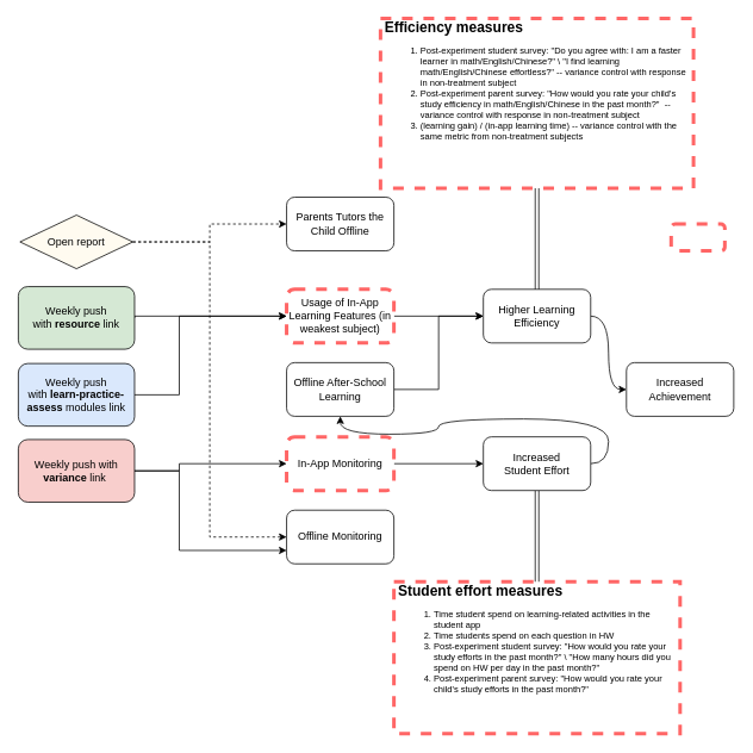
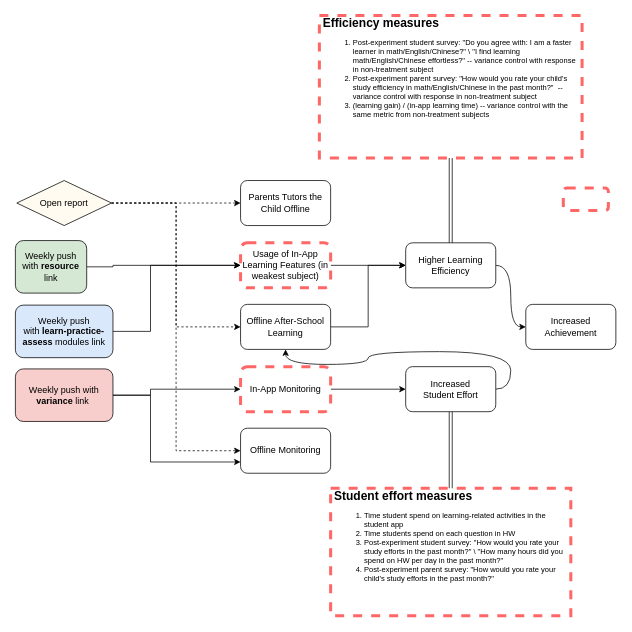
- <mxCell id="14" value="Parents Tutors the Child Offline" style="rounded=1;whiteSpace=wrap;html=1;" parent="1" vertex="1"><mxGeometry x="320" y="220" width="120" height="60" as="geometry" /></mxCell>
+ <mxCell id="14" value="Parents Tutors the Child Offline" style="rounded=1;whiteSpace=wrap;html=1;" parent="1" vertex="1"><mxGeometry x="320" y="240" width="120" height="60" as="geometry" /></mxCell>
- <mxCell id="10" value="Weekly push&lt;br&gt;with &lt;b&gt;resource&lt;/b&gt; link" style="rounded=1;whiteSpace=wrap;html=1;fillColor=#d5e8d4;strokeWidth=1;" parent="1" vertex="1"><mxGeometry x="20.005" y="320" width="130" height="70" as="geometry" /></mxCell>
+ <mxCell id="10" value="Weekly push&lt;br&gt;with &lt;b&gt;resource&lt;/b&gt; link" style="rounded=1;whiteSpace=wrap;html=1;fillColor=#d5e8d4;strokeWidth=1;" parent="1" vertex="1"><mxGeometry x="20.005" y="320" width="95" height="70" as="geometry" /></mxCell>
+ <mxCell id="4" style="edgeStyle=orthogonalEdgeStyle;rounded=0;orthogonalLoop=1;jettySize=auto;html=1;exitX=1;exitY=0.5;exitDx=0;exitDy=0;entryX=0;entryY=0.5;entryDx=0;entryDy=0;dashed=1;" parent="1" source="5" target="18" edge="1"><mxGeometry relative="1" as="geometry" /></mxCell>
